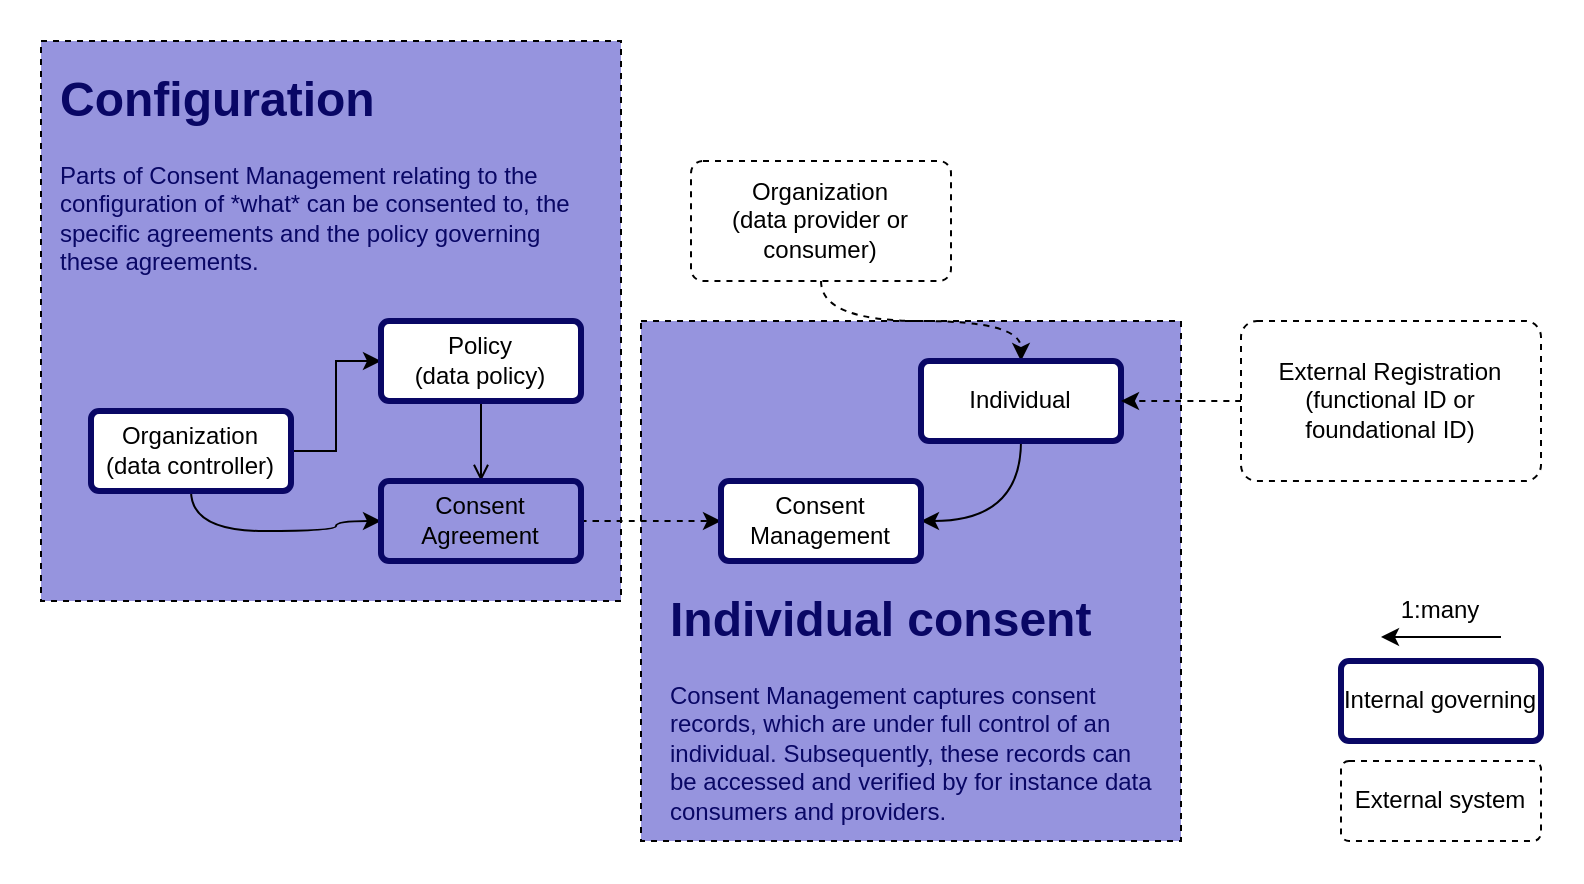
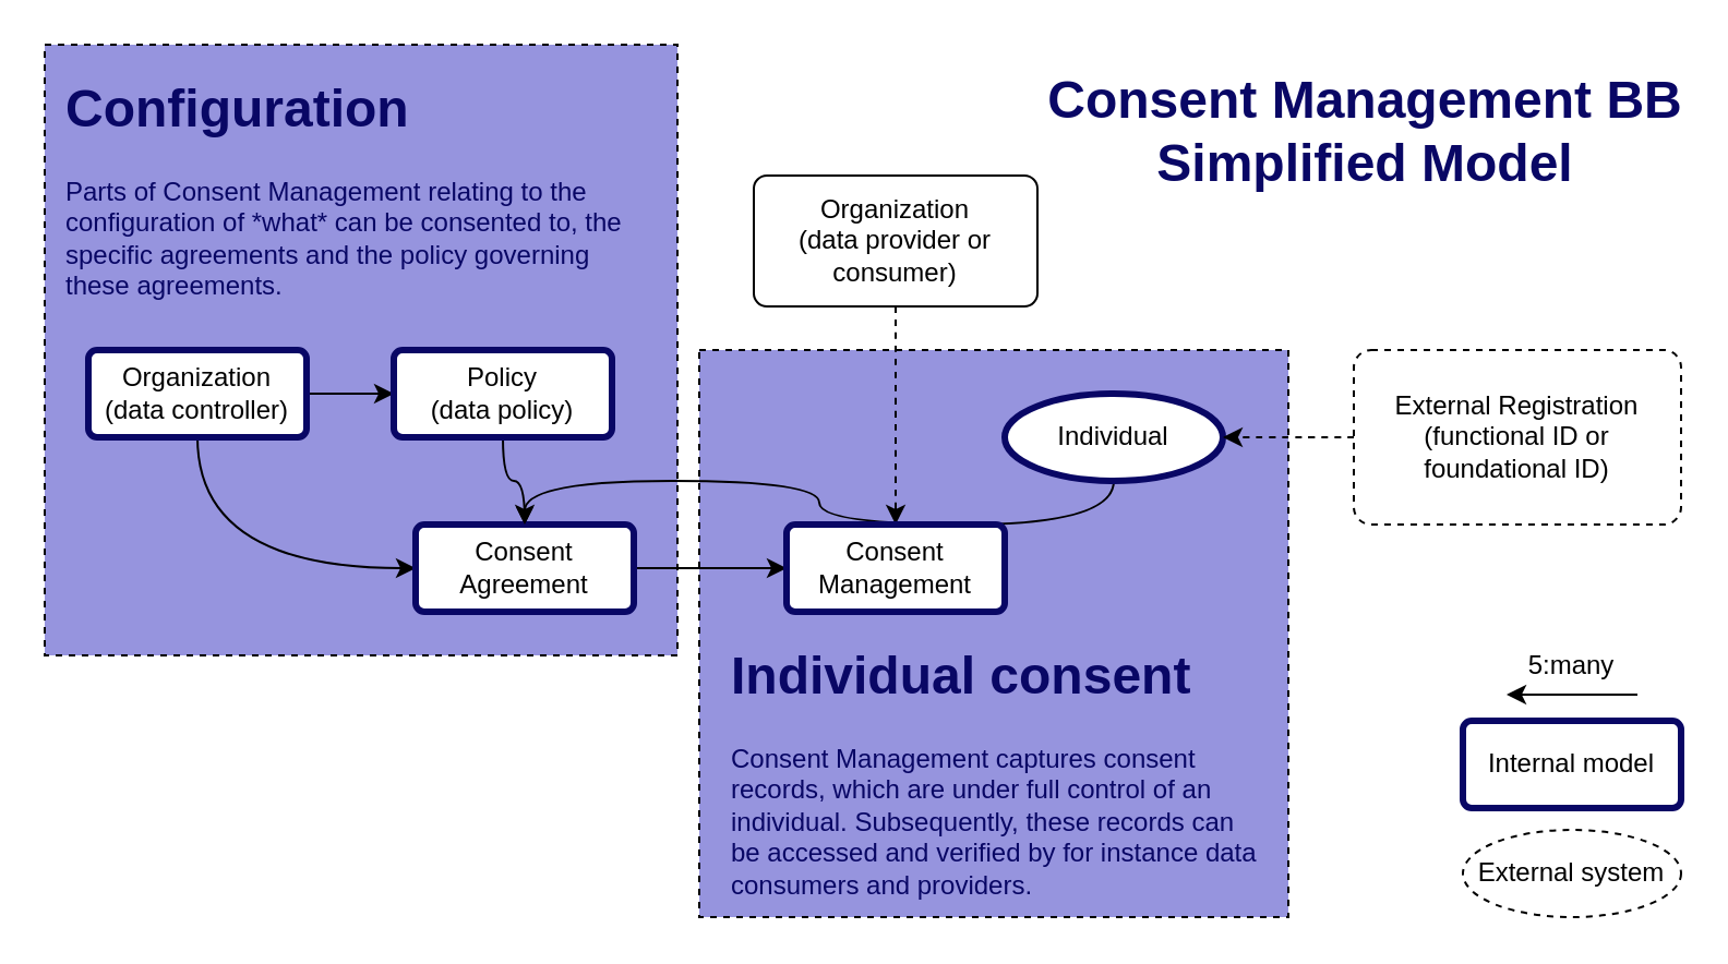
+ <mxCell id="22" value="Consent Management BB&lt;br&gt;Simplified Model" style="text;strokeColor=none;fillColor=none;html=1;fontSize=24;fontStyle=1;verticalAlign=middle;align=center;dashed=1;fontColor=#090765;" parent="1" vertex="1"><mxGeometry x="480" y="30" width="290" height="60" as="geometry" /></mxCell>
- <mxCell id="12" value="Organization&lt;br&gt;(data provider or consumer)" style="rounded=1;arcSize=10;whiteSpace=wrap;html=1;align=center;dashed=1;" parent="1" vertex="1"><mxGeometry x="345" y="80" width="130" height="60" as="geometry" /></mxCell>
+ <mxCell id="12" value="Organization&lt;br&gt;(data provider or consumer)" style="rounded=1;arcSize=10;whiteSpace=wrap;html=1;align=center;dashed=0;" parent="1" vertex="1"><mxGeometry x="345" y="80" width="130" height="60" as="geometry" /></mxCell>
- <mxCell id="11" style="edgeStyle=orthogonalEdgeStyle;curved=1;rounded=0;orthogonalLoop=1;jettySize=auto;html=1;exitX=0.5;exitY=1;exitDx=0;exitDy=0;dashed=1;" parent="1" source="12" target="14" edge="1"><mxGeometry relative="1" as="geometry" /></mxCell>
+ <mxCell id="11" style="edgeStyle=orthogonalEdgeStyle;curved=1;rounded=0;orthogonalLoop=1;jettySize=auto;html=1;exitX=0.5;exitY=1;exitDx=0;exitDy=0;entryX=0.5;entryY=0;entryDx=0;entryDy=0;dashed=1;" parent="1" source="12" target="15" edge="1"><mxGeometry relative="1" as="geometry" /></mxCell>
- <mxCell id="8" value="Policy&lt;br&gt;(data policy)" style="rounded=1;arcSize=10;whiteSpace=wrap;html=1;align=center;strokeWidth=3;strokeColor=#090765;" parent="1" vertex="1"><mxGeometry x="190" y="160" width="100" height="40" as="geometry" /></mxCell>
+ <mxCell id="8" value="Policy&lt;br&gt;(data policy)" style="rounded=1;arcSize=10;whiteSpace=wrap;html=1;align=center;strokeWidth=3;strokeColor=#090765;" parent="1" vertex="1"><mxGeometry x="180" y="160" width="100" height="40" as="geometry" /></mxCell>
- <mxCell id="14" value="Individual" style="rounded=1;arcSize=10;whiteSpace=wrap;html=1;align=center;strokeWidth=3;strokeColor=#090765;" parent="1" vertex="1"><mxGeometry x="460" y="180" width="100" height="40" as="geometry" /></mxCell>
+ <mxCell id="14" value="Individual" style="ellipse;arcSize=10;whiteSpace=wrap;html=1;align=center;strokeWidth=3;strokeColor=#090765;" parent="1" vertex="1"><mxGeometry x="460" y="180" width="100" height="40" as="geometry" /></mxCell>
- <mxCell id="6" value="Organization&lt;br&gt;(data controller)" style="rounded=1;arcSize=10;whiteSpace=wrap;html=1;align=center;strokeWidth=3;strokeColor=#090765;" parent="1" vertex="1"><mxGeometry x="45" y="205" width="100" height="40" as="geometry" /></mxCell>
+ <mxCell id="6" value="Organization&lt;br&gt;(data controller)" style="rounded=1;arcSize=10;whiteSpace=wrap;html=1;align=center;strokeWidth=3;strokeColor=#090765;" parent="1" vertex="1"><mxGeometry x="40" y="160" width="100" height="40" as="geometry" /></mxCell>
- <mxCell id="13" style="edgeStyle=orthogonalEdgeStyle;curved=1;rounded=0;orthogonalLoop=1;jettySize=auto;html=1;exitX=0.5;exitY=1;exitDx=0;exitDy=0;entryX=1;entryY=0.5;entryDx=0;entryDy=0;" parent="1" source="14" target="15" edge="1"><mxGeometry relative="1" as="geometry" /></mxCell>
+ <mxCell id="13" style="edgeStyle=orthogonalEdgeStyle;curved=1;rounded=0;orthogonalLoop=1;jettySize=auto;html=1;exitX=0.5;exitY=1;exitDx=0;exitDy=0;" parent="1" source="14" target="10" edge="1"><mxGeometry relative="1" as="geometry" /></mxCell>
- <mxCell id="10" value="Consent Agreement" style="rounded=1;arcSize=10;whiteSpace=wrap;html=1;align=center;strokeWidth=3;strokeColor=#090765;fillColor=#9694de;" parent="1" vertex="1"><mxGeometry x="190" y="240" width="100" height="40" as="geometry" /></mxCell>
+ <mxCell id="10" value="Consent Agreement" style="rounded=1;arcSize=10;whiteSpace=wrap;html=1;align=center;strokeWidth=3;strokeColor=#090765;" parent="1" vertex="1"><mxGeometry x="190" y="240" width="100" height="40" as="geometry" /></mxCell>
- <mxCell id="9" style="edgeStyle=orthogonalEdgeStyle;curved=1;rounded=0;orthogonalLoop=1;jettySize=auto;html=1;exitX=1;exitY=0.5;exitDx=0;exitDy=0;entryX=0;entryY=0.5;entryDx=0;entryDy=0;dashed=1;" parent="1" source="10" target="15" edge="1"><mxGeometry relative="1" as="geometry" /></mxCell>
+ <mxCell id="9" style="edgeStyle=orthogonalEdgeStyle;curved=1;rounded=0;orthogonalLoop=1;jettySize=auto;html=1;exitX=1;exitY=0.5;exitDx=0;exitDy=0;entryX=0;entryY=0.5;entryDx=0;entryDy=0;" parent="1" source="10" target="15" edge="1"><mxGeometry relative="1" as="geometry" /></mxCell>
- <mxCell id="24" value="1:many" style="text;html=1;strokeColor=none;fillColor=none;align=center;verticalAlign=middle;whiteSpace=wrap;rounded=0;dashed=1;" parent="1" vertex="1"><mxGeometry x="690" y="290" width="60" height="30" as="geometry" /></mxCell>
+ <mxCell id="24" value="5:many" style="text;html=1;strokeColor=none;fillColor=none;align=center;verticalAlign=middle;whiteSpace=wrap;rounded=0;dashed=1;" parent="1" vertex="1"><mxGeometry x="690" y="290" width="60" height="30" as="geometry" /></mxCell>
- <mxCell id="19" value="Internal governing" style="rounded=1;arcSize=10;whiteSpace=wrap;html=1;align=center;strokeWidth=3;strokeColor=#090765;" parent="1" vertex="1"><mxGeometry x="670" y="330" width="100" height="40" as="geometry" /></mxCell>
+ <mxCell id="19" value="Internal model" style="rounded=1;arcSize=10;whiteSpace=wrap;html=1;align=center;strokeWidth=3;strokeColor=#090765;" parent="1" vertex="1"><mxGeometry x="670" y="330" width="100" height="40" as="geometry" /></mxCell>
- <mxCell id="18" value="&lt;div&gt;External system&lt;/div&gt;" style="rounded=1;arcSize=10;whiteSpace=wrap;html=1;align=center;dashed=1;strokeColor=#000000;strokeWidth=1;" parent="1" vertex="1"><mxGeometry x="670" y="380" width="100" height="40" as="geometry" /></mxCell>
+ <mxCell id="18" value="&lt;div&gt;External system&lt;/div&gt;" style="ellipse;arcSize=10;whiteSpace=wrap;html=1;align=center;dashed=1;strokeColor=#000000;strokeWidth=1;" parent="1" vertex="1"><mxGeometry x="670" y="380" width="100" height="40" as="geometry" /></mxCell>
